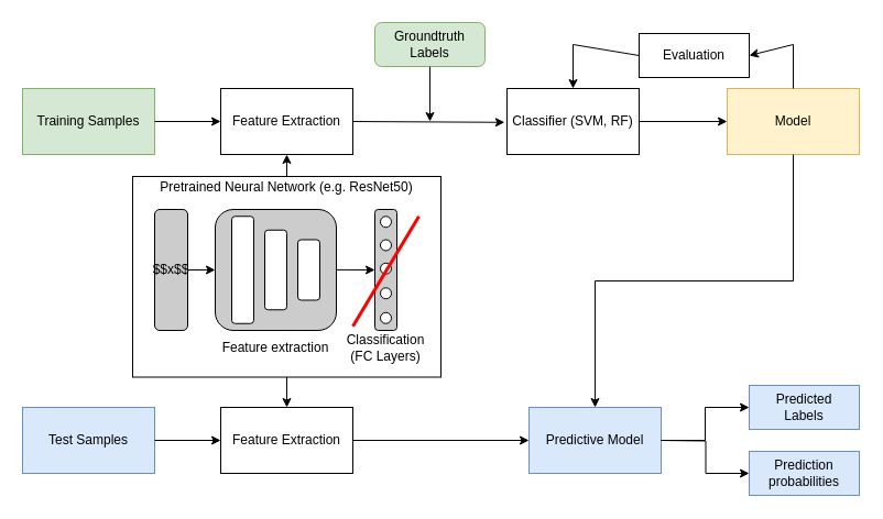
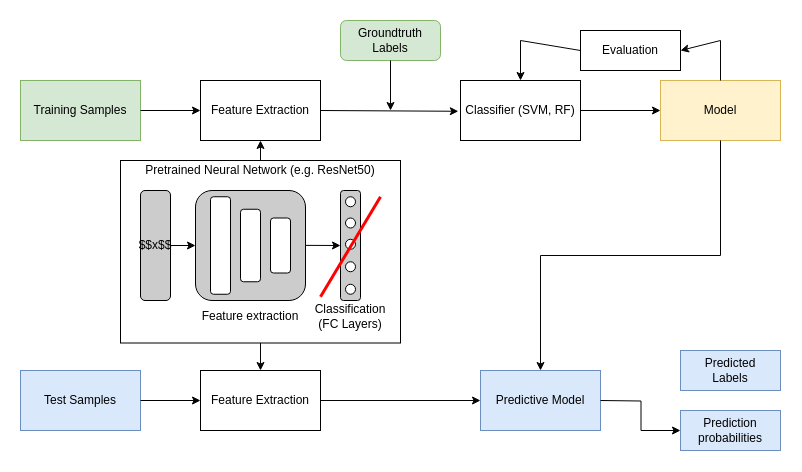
- <mxCell id="41" value="" style="endArrow=classic;html=1;exitX=1;exitY=0.5;exitDx=0;exitDy=0;entryX=0;entryY=0.5;entryDx=0;entryDy=0;edgeStyle=orthogonalEdgeStyle;rounded=0;" parent="1" source="40" edge="1" target="42"><mxGeometry width="50" height="50" relative="1" as="geometry"><mxPoint x="480" y="500" as="sourcePoint" /><mxPoint x="680" y="400" as="targetPoint" /></mxGeometry></mxCell>
